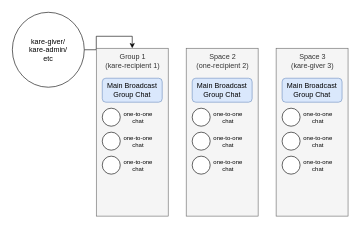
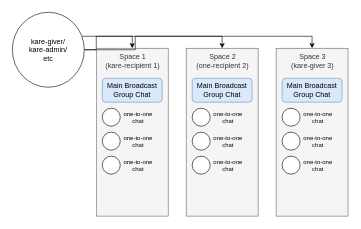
+ <mxCell id="3" style="edgeStyle=orthogonalEdgeStyle;rounded=0;orthogonalLoop=1;jettySize=auto;html=1;" edge="1" parent="1" source="4" target="22"><mxGeometry relative="1" as="geometry"><Array as="points"><mxPoint x="520" y="60" /></Array></mxGeometry></mxCell>
+ <mxCell id="13" style="edgeStyle=orthogonalEdgeStyle;rounded=0;orthogonalLoop=1;jettySize=auto;html=1;entryX=0.5;entryY=0;entryDx=0;entryDy=0;" edge="1" target="14" parent="1" source="4"><mxGeometry relative="1" as="geometry"><mxPoint x="270" y="60" as="sourcePoint" /></mxGeometry></mxCell>
- <mxCell id="5" value="Group 1&lt;br&gt;(kare-recipient 1&lt;span style=&quot;background-color: initial;&quot;&gt;)&lt;/span&gt;" style="rounded=1;whiteSpace=wrap;html=1;arcSize=0;fillColor=#f5f5f5;fontColor=#333333;strokeColor=#666666;movableLabel=1;movable=1;" vertex="1" parent="1"><mxGeometry x="160" y="80" width="120" height="280" as="geometry"><mxPoint x="1" y="-119" as="offset" /></mxGeometry></mxCell>
+ <mxCell id="5" value="Space 1&lt;br&gt;(kare-recipient 1&lt;span style=&quot;background-color: initial;&quot;&gt;)&lt;/span&gt;" style="rounded=1;whiteSpace=wrap;html=1;arcSize=0;fillColor=#f5f5f5;fontColor=#333333;strokeColor=#666666;movableLabel=1;movable=1;" vertex="1" parent="1"><mxGeometry x="160" y="80" width="120" height="280" as="geometry"><mxPoint x="1" y="-119" as="offset" /></mxGeometry></mxCell>
